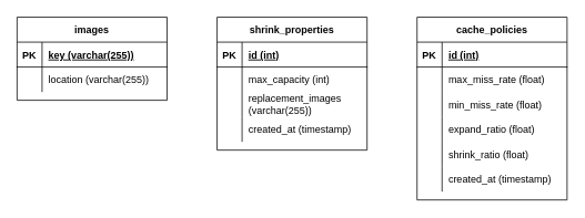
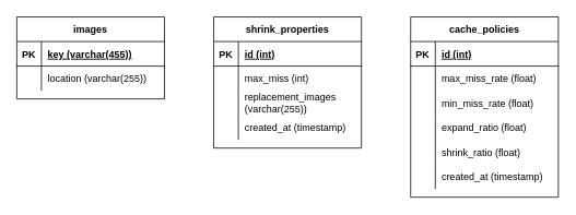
- <mxCell id="5" value="key (varchar(255))" style="shape=partialRectangle;connectable=0;fillColor=none;top=0;left=0;bottom=0;right=0;align=left;spacingLeft=6;fontStyle=5;overflow=hidden;" parent="3" vertex="1"><mxGeometry x="30" width="150" height="30" as="geometry"><mxRectangle width="150" height="30" as="alternateBounds" /></mxGeometry></mxCell>
+ <mxCell id="5" value="key (varchar(455))" style="shape=partialRectangle;connectable=0;fillColor=none;top=0;left=0;bottom=0;right=0;align=left;spacingLeft=6;fontStyle=5;overflow=hidden;" parent="3" vertex="1"><mxGeometry x="30" width="150" height="30" as="geometry"><mxRectangle width="150" height="30" as="alternateBounds" /></mxGeometry></mxCell>
- <mxCell id="34" value="max_capacity (int)" style="shape=partialRectangle;connectable=0;fillColor=none;top=0;left=0;bottom=0;right=0;align=left;spacingLeft=6;overflow=hidden;" parent="32" vertex="1"><mxGeometry x="30" width="150" height="30" as="geometry"><mxRectangle width="150" height="30" as="alternateBounds" /></mxGeometry></mxCell>
+ <mxCell id="34" value="max_miss (int)" style="shape=partialRectangle;connectable=0;fillColor=none;top=0;left=0;bottom=0;right=0;align=left;spacingLeft=6;overflow=hidden;" parent="32" vertex="1"><mxGeometry x="30" width="150" height="30" as="geometry"><mxRectangle width="150" height="30" as="alternateBounds" /></mxGeometry></mxCell>
